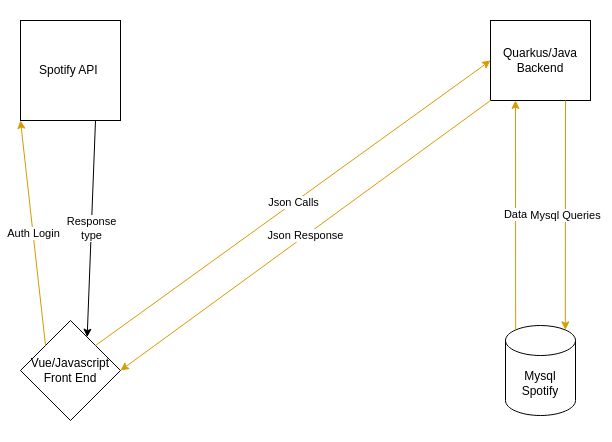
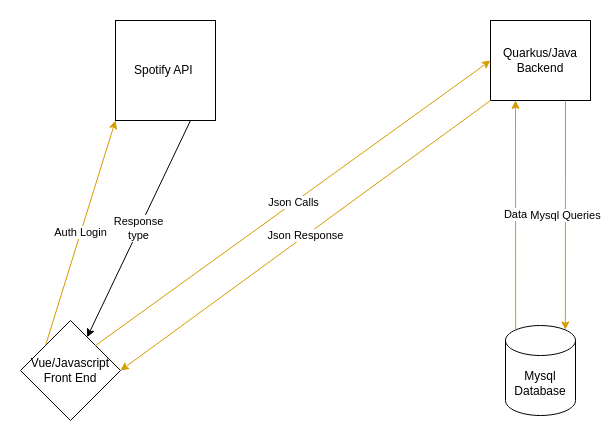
- <mxCell id="4" value="Spotify API&amp;nbsp;" style="whiteSpace=wrap;html=1;aspect=fixed;" vertex="1" parent="1"><mxGeometry x="20" y="20" width="100" height="100" as="geometry" /></mxCell>
+ <mxCell id="4" value="Spotify API&amp;nbsp;" style="whiteSpace=wrap;html=1;aspect=fixed;" vertex="1" parent="1"><mxGeometry x="115" y="20" width="100" height="100" as="geometry" /></mxCell>
- <mxCell id="5" value="Mysql Spotify" style="shape=cylinder3;whiteSpace=wrap;html=1;boundedLbl=1;backgroundOutline=1;size=15;" vertex="1" parent="1"><mxGeometry x="505" y="325" width="70" height="90" as="geometry" /></mxCell>
+ <mxCell id="5" value="Mysql Database" style="shape=cylinder3;whiteSpace=wrap;html=1;boundedLbl=1;backgroundOutline=1;size=15;" vertex="1" parent="1"><mxGeometry x="505" y="325" width="70" height="90" as="geometry" /></mxCell>
